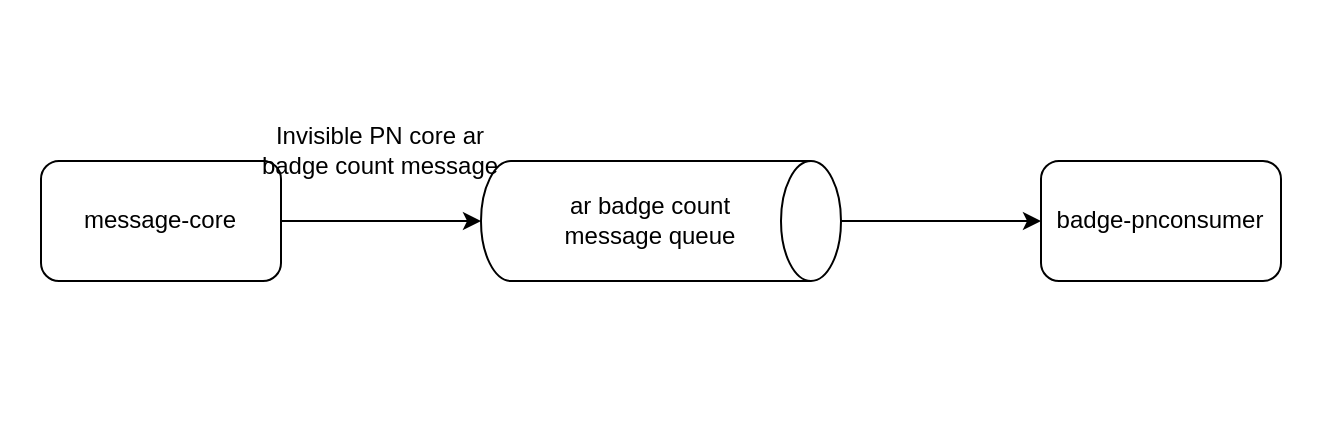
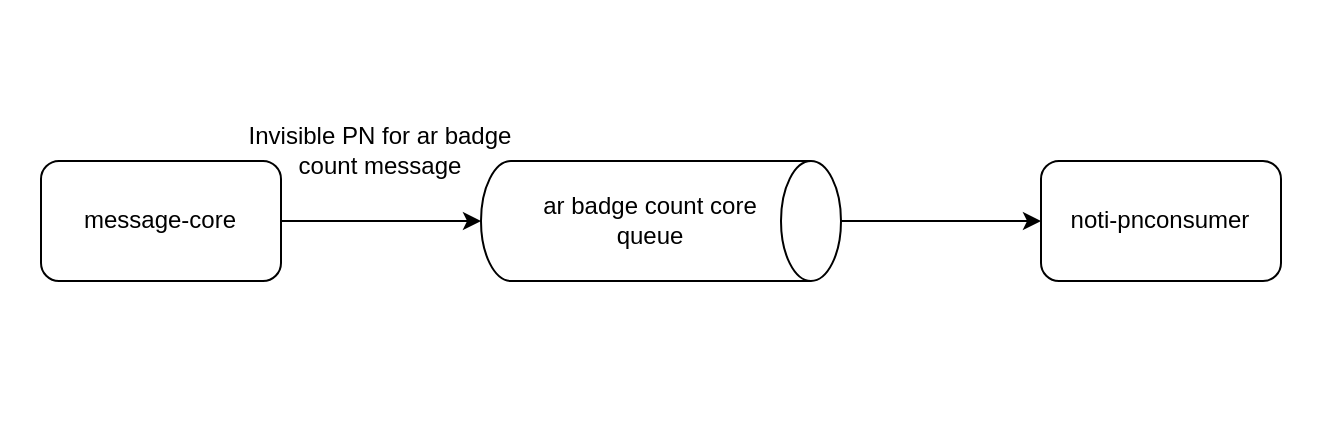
- <mxCell id="8" value="Invisible PN core ar badge count message" style="text;html=1;strokeColor=none;fillColor=none;align=center;verticalAlign=middle;whiteSpace=wrap;rounded=0;" vertex="1" parent="1"><mxGeometry x="120" y="55" width="140" height="40" as="geometry" /></mxCell>
+ <mxCell id="8" value="Invisible PN for ar badge count message" style="text;html=1;strokeColor=none;fillColor=none;align=center;verticalAlign=middle;whiteSpace=wrap;rounded=0;" vertex="1" parent="1"><mxGeometry x="120" y="55" width="140" height="40" as="geometry" /></mxCell>
- <mxCell id="3" value="ar badge count message queue" style="text;html=1;strokeColor=none;fillColor=none;align=center;verticalAlign=middle;whiteSpace=wrap;rounded=0;" vertex="1" parent="1"><mxGeometry x="260" y="95" width="130" height="30" as="geometry" /></mxCell>
+ <mxCell id="3" value="ar badge count core queue" style="text;html=1;strokeColor=none;fillColor=none;align=center;verticalAlign=middle;whiteSpace=wrap;rounded=0;" vertex="1" parent="1"><mxGeometry x="260" y="95" width="130" height="30" as="geometry" /></mxCell>
- <mxCell id="5" value="badge-pnconsumer" style="rounded=1;whiteSpace=wrap;html=1;" vertex="1" parent="1"><mxGeometry x="520" y="80" width="120" height="60" as="geometry" /></mxCell>
+ <mxCell id="5" value="noti-pnconsumer" style="rounded=1;whiteSpace=wrap;html=1;" vertex="1" parent="1"><mxGeometry x="520" y="80" width="120" height="60" as="geometry" /></mxCell>
